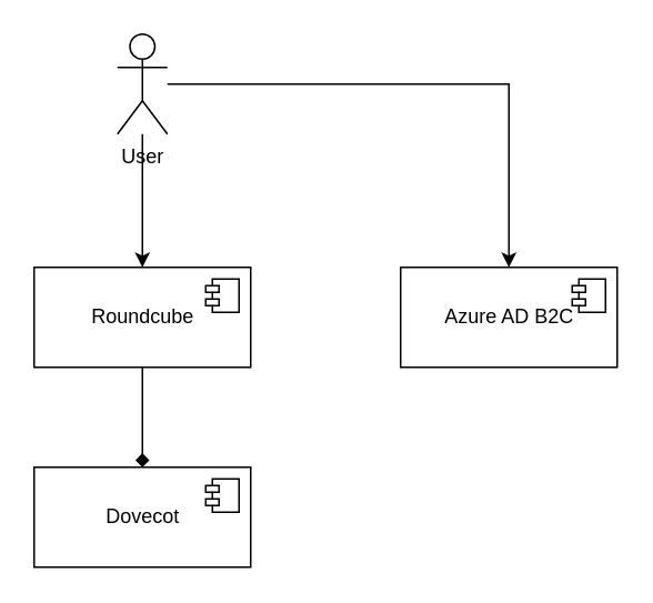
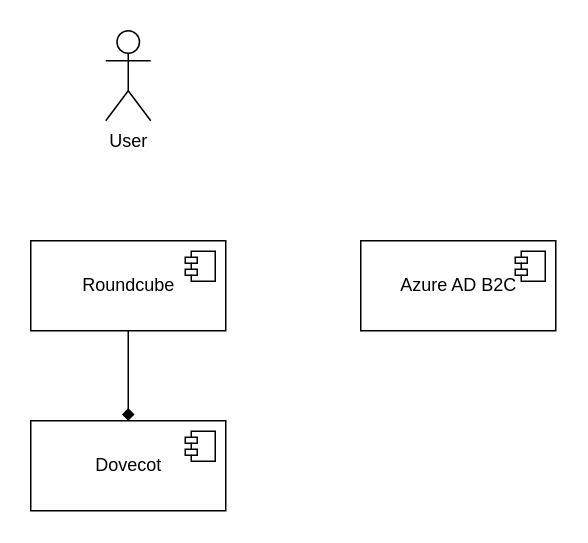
- <mxCell id="8" style="edgeStyle=orthogonalEdgeStyle;rounded=0;orthogonalLoop=1;jettySize=auto;html=1;" edge="1" parent="1" source="9" target="10"><mxGeometry relative="1" as="geometry" /></mxCell>
- <mxCell id="7" style="edgeStyle=orthogonalEdgeStyle;rounded=0;orthogonalLoop=1;jettySize=auto;html=1;entryX=0.5;entryY=0;entryDx=0;entryDy=0;" edge="1" parent="1" source="9" target="5"><mxGeometry relative="1" as="geometry" /></mxCell>
